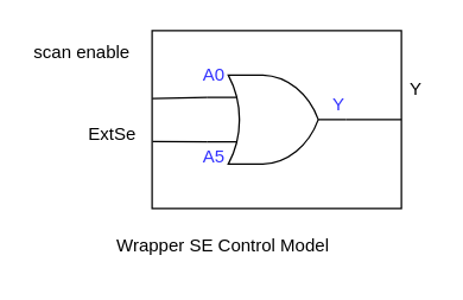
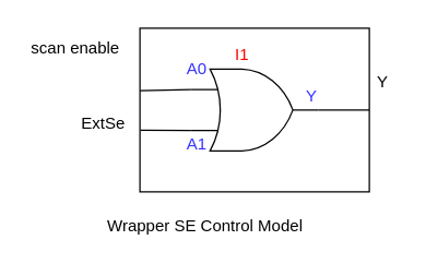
+ <mxCell id="6" value="&lt;font style=&quot;color: rgb(255, 0, 0);&quot;&gt;I1&lt;/font&gt;" style="text;html=1;align=center;verticalAlign=middle;whiteSpace=wrap;rounded=0;container=0;" vertex="1" parent="2"><mxGeometry x="32.667" width="28" height="20" as="geometry" /></mxCell>
- <mxCell id="7" value="&lt;font style=&quot;color: rgb(51, 51, 255);&quot;&gt;A5&lt;/font&gt;" style="text;html=1;align=center;verticalAlign=middle;whiteSpace=wrap;rounded=0;container=0;" vertex="1" parent="2"><mxGeometry y="65" width="28" height="20" as="geometry" /></mxCell>
+ <mxCell id="7" value="&lt;font style=&quot;color: rgb(51, 51, 255);&quot;&gt;A1&lt;/font&gt;" style="text;html=1;align=center;verticalAlign=middle;whiteSpace=wrap;rounded=0;container=0;" vertex="1" parent="2"><mxGeometry y="65" width="28" height="20" as="geometry" /></mxCell>
